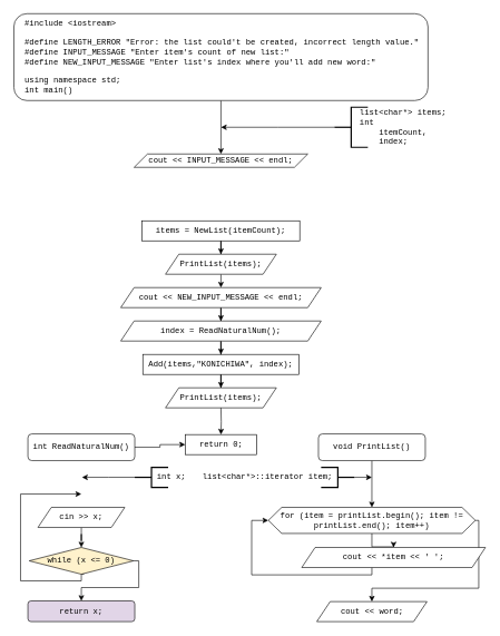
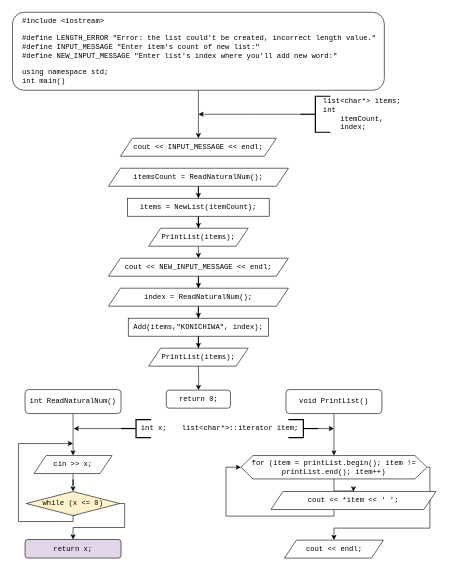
- <mxCell id="4" value="cout &amp;lt;&amp;lt; INPUT_MESSAGE &amp;lt;&amp;lt; endl;" style="shape=parallelogram;perimeter=parallelogramPerimeter;whiteSpace=wrap;html=1;fixedSize=1;fontFamily=Courier New;align=center;" vertex="1" parent="1"><mxGeometry x="200" y="230" width="260" height="20" as="geometry" /></mxCell>
+ <mxCell id="4" value="cout &amp;lt;&amp;lt; INPUT_MESSAGE &amp;lt;&amp;lt; endl;" style="shape=parallelogram;perimeter=parallelogramPerimeter;whiteSpace=wrap;html=1;fixedSize=1;fontFamily=Courier New;align=center;" vertex="1" parent="1"><mxGeometry x="200" y="230" width="260" height="30" as="geometry" /></mxCell>
+ <mxCell id="6" value="itemsCount = ReadNaturalNum();" style="shape=parallelogram;perimeter=parallelogramPerimeter;whiteSpace=wrap;html=1;fixedSize=1;fontFamily=Courier New;align=center;" vertex="1" parent="1"><mxGeometry x="180" y="280" width="300" height="30" as="geometry" /></mxCell>
+ <mxCell id="5" style="edgeStyle=orthogonalEdgeStyle;rounded=0;orthogonalLoop=1;jettySize=auto;html=1;entryX=0.5;entryY=0;entryDx=0;entryDy=0;fontFamily=Courier New;" edge="1" parent="1" source="6" target="8"><mxGeometry relative="1" as="geometry" /></mxCell>
- <mxCell id="17" value="return 0;" style="whiteSpace=wrap;html=1;fontFamily=Courier New;align=center;rounded=0;" vertex="1" parent="1"><mxGeometry x="276.5" y="650" width="107" height="30" as="geometry" /></mxCell>
+ <mxCell id="17" value="return 0;" style="rounded=1;whiteSpace=wrap;html=1;fontFamily=Courier New;align=center;" vertex="1" parent="1"><mxGeometry x="276.5" y="650" width="107" height="30" as="geometry" /></mxCell>
- <mxCell id="23" style="edgeStyle=orthogonalEdgeStyle;rounded=0;orthogonalLoop=1;jettySize=auto;html=1;fontFamily=Courier New;" edge="1" parent="1" source="24" target="17"><mxGeometry relative="1" as="geometry"><mxPoint x="121" y="759" as="targetPoint" /></mxGeometry></mxCell>
+ <mxCell id="23" style="edgeStyle=orthogonalEdgeStyle;rounded=0;orthogonalLoop=1;jettySize=auto;html=1;fontFamily=Courier New;entryX=0.5;entryY=0;entryDx=0;entryDy=0;" edge="1" parent="1" source="24" target="29"><mxGeometry relative="1" as="geometry"><mxPoint x="121" y="759" as="targetPoint" /></mxGeometry></mxCell>
- <mxCell id="41" value="cout &amp;lt;&amp;lt; word;" style="shape=parallelogram;perimeter=parallelogramPerimeter;whiteSpace=wrap;html=1;fixedSize=1;fontFamily=Courier New;align=center;" vertex="1" parent="1"><mxGeometry x="473.5" y="900" width="165" height="30" as="geometry" /></mxCell>
+ <mxCell id="41" value="cout &amp;lt;&amp;lt; endl;" style="shape=parallelogram;perimeter=parallelogramPerimeter;whiteSpace=wrap;html=1;fixedSize=1;fontFamily=Courier New;align=center;" vertex="1" parent="1"><mxGeometry x="473.5" y="900" width="165" height="30" as="geometry" /></mxCell>
